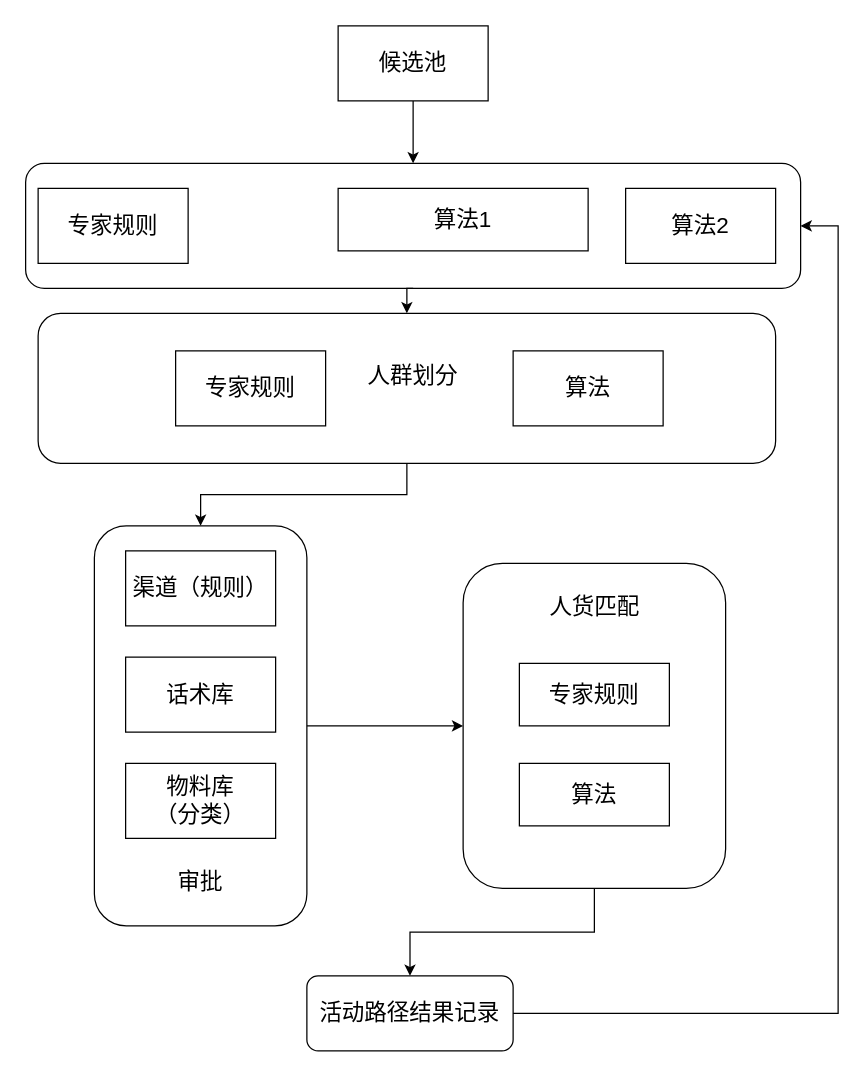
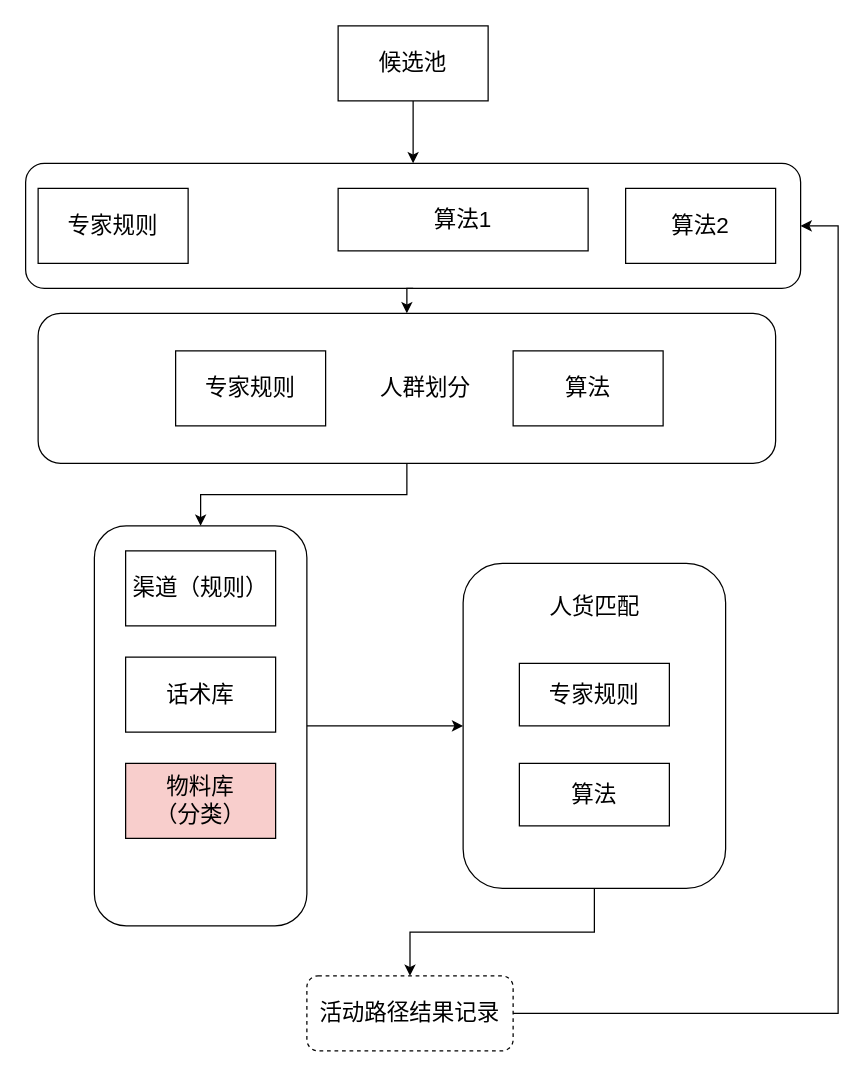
- <mxCell id="23" value="人群划分" style="text;html=1;strokeColor=none;fillColor=none;align=center;verticalAlign=middle;whiteSpace=wrap;rounded=0;fontSize=18;" vertex="1" parent="1"><mxGeometry x="290" y="285" width="80" height="30" as="geometry" /></mxCell>
+ <mxCell id="23" value="人群划分" style="text;html=1;strokeColor=none;fillColor=none;align=center;verticalAlign=middle;whiteSpace=wrap;rounded=0;fontSize=18;" vertex="1" parent="1"><mxGeometry x="300" y="295" width="80" height="30" as="geometry" /></mxCell>
- <mxCell id="14" value="&lt;font style=&quot;font-size: 18px;&quot;&gt;&amp;nbsp; &amp;nbsp; &amp;nbsp;物料库&amp;nbsp; &amp;nbsp; &amp;nbsp; （分类）&lt;/font&gt;" style="rounded=0;whiteSpace=wrap;html=1;" vertex="1" parent="1"><mxGeometry x="100" y="610" width="120" height="60" as="geometry" /></mxCell>
+ <mxCell id="14" value="&lt;font style=&quot;font-size: 18px;&quot;&gt;&amp;nbsp; &amp;nbsp; &amp;nbsp;物料库&amp;nbsp; &amp;nbsp; &amp;nbsp; （分类）&lt;/font&gt;" style="rounded=0;whiteSpace=wrap;html=1;fillColor=#f8cecc;" vertex="1" parent="1"><mxGeometry x="100" y="610" width="120" height="60" as="geometry" /></mxCell>
- <mxCell id="24" value="审批" style="text;html=1;strokeColor=none;fillColor=none;align=center;verticalAlign=middle;whiteSpace=wrap;rounded=0;fontSize=18;" vertex="1" parent="1"><mxGeometry x="130" y="690" width="60" height="30" as="geometry" /></mxCell>
- <mxCell id="27" value="活动路径结果记录" style="rounded=1;whiteSpace=wrap;html=1;fontSize=18;fillColor=none;" vertex="1" parent="1"><mxGeometry x="245" y="780" width="165" height="60" as="geometry" /></mxCell>
+ <mxCell id="27" value="活动路径结果记录" style="rounded=1;whiteSpace=wrap;html=1;fontSize=18;fillColor=none;dashed=1;" vertex="1" parent="1"><mxGeometry x="245" y="780" width="165" height="60" as="geometry" /></mxCell>
